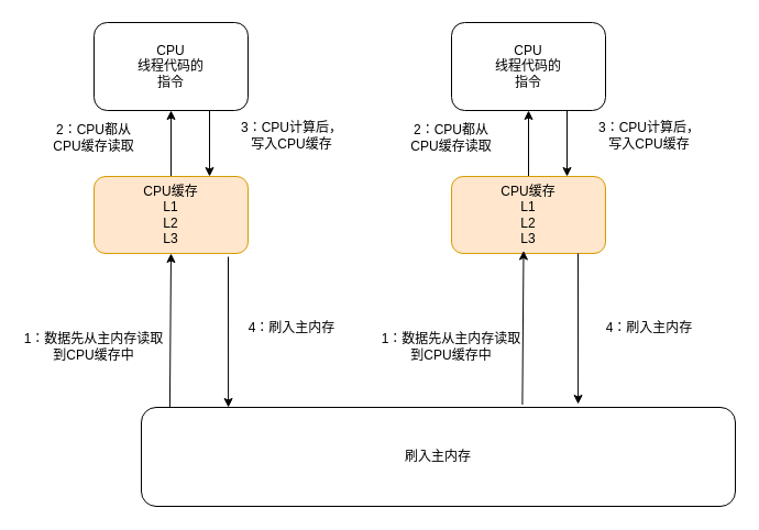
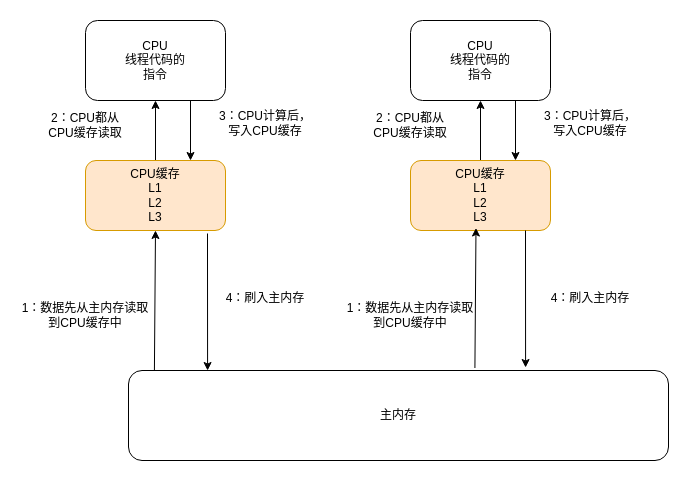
- <mxCell id="8" value="刷入主内存" style="rounded=1;whiteSpace=wrap;html=1;" vertex="1" parent="1"><mxGeometry x="128" y="370" width="540" height="90" as="geometry" /></mxCell>
+ <mxCell id="8" value="主内存" style="rounded=1;whiteSpace=wrap;html=1;" vertex="1" parent="1"><mxGeometry x="128" y="370" width="540" height="90" as="geometry" /></mxCell>
